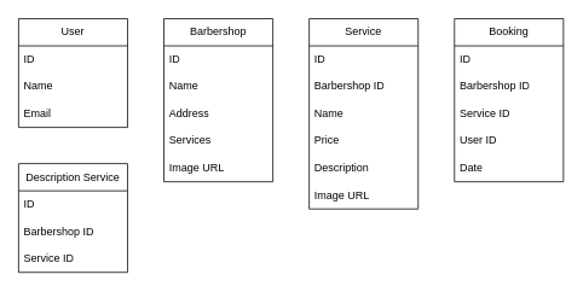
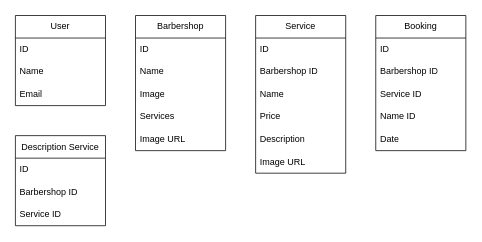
- <mxCell id="9" value="Address" style="text;strokeColor=none;fillColor=none;align=left;verticalAlign=middle;spacingLeft=4;spacingRight=4;overflow=hidden;points=[[0,0.5],[1,0.5]];portConstraint=eastwest;rotatable=0;whiteSpace=wrap;html=1;" vertex="1" parent="6"><mxGeometry y="90" width="120" height="30" as="geometry" /></mxCell>
+ <mxCell id="9" value="Image" style="text;strokeColor=none;fillColor=none;align=left;verticalAlign=middle;spacingLeft=4;spacingRight=4;overflow=hidden;points=[[0,0.5],[1,0.5]];portConstraint=eastwest;rotatable=0;whiteSpace=wrap;html=1;" vertex="1" parent="6"><mxGeometry y="90" width="120" height="30" as="geometry" /></mxCell>
- <mxCell id="23" value="User ID" style="text;strokeColor=none;fillColor=none;align=left;verticalAlign=middle;spacingLeft=4;spacingRight=4;overflow=hidden;points=[[0,0.5],[1,0.5]];portConstraint=eastwest;rotatable=0;whiteSpace=wrap;html=1;" vertex="1" parent="19"><mxGeometry y="120" width="120" height="30" as="geometry" /></mxCell>
+ <mxCell id="23" value="Name ID" style="text;strokeColor=none;fillColor=none;align=left;verticalAlign=middle;spacingLeft=4;spacingRight=4;overflow=hidden;points=[[0,0.5],[1,0.5]];portConstraint=eastwest;rotatable=0;whiteSpace=wrap;html=1;" vertex="1" parent="19"><mxGeometry y="120" width="120" height="30" as="geometry" /></mxCell>
